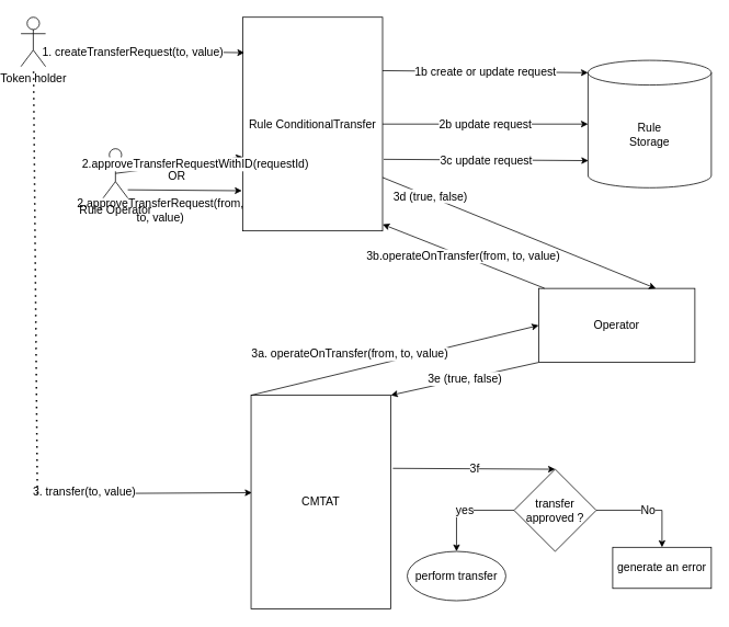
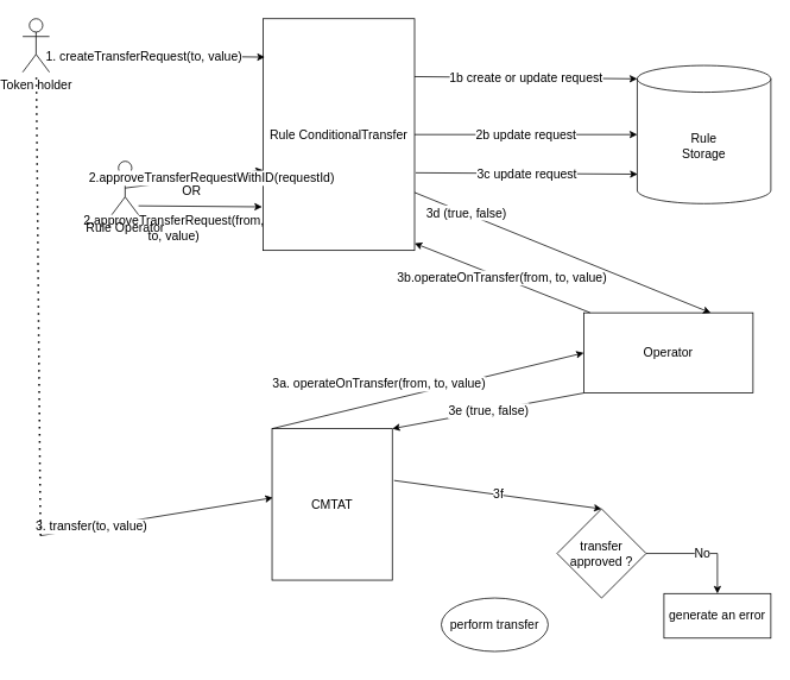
- <mxCell id="14" value="CMTAT" style="rounded=0;whiteSpace=wrap;html=1;fontSize=14;" parent="1" vertex="1"><mxGeometry x="300" y="480" width="170" height="260" as="geometry" /></mxCell>
+ <mxCell id="14" value="CMTAT" style="rounded=0;whiteSpace=wrap;html=1;fontSize=14;" parent="1" vertex="1"><mxGeometry x="300" y="480" width="135" height="170" as="geometry" /></mxCell>
- <mxCell id="20" value="yes" style="endArrow=classic;html=1;rounded=0;exitX=0;exitY=0.5;exitDx=0;exitDy=0;entryX=0.5;entryY=0;entryDx=0;entryDy=0;fontSize=14;" parent="1" source="17" target="13" edge="1"><mxGeometry width="50" height="50" relative="1" as="geometry"><mxPoint x="700" y="580" as="sourcePoint" /><mxPoint x="550" y="620" as="targetPoint" /><Array as="points"><mxPoint x="550" y="620" /></Array></mxGeometry></mxCell>
